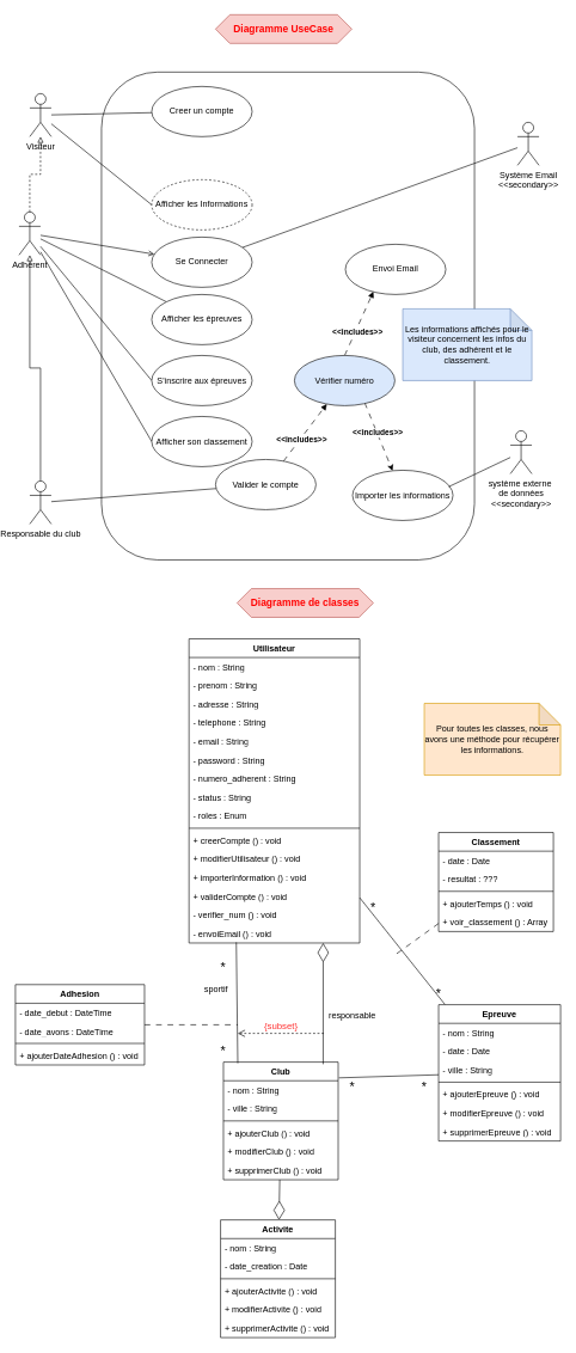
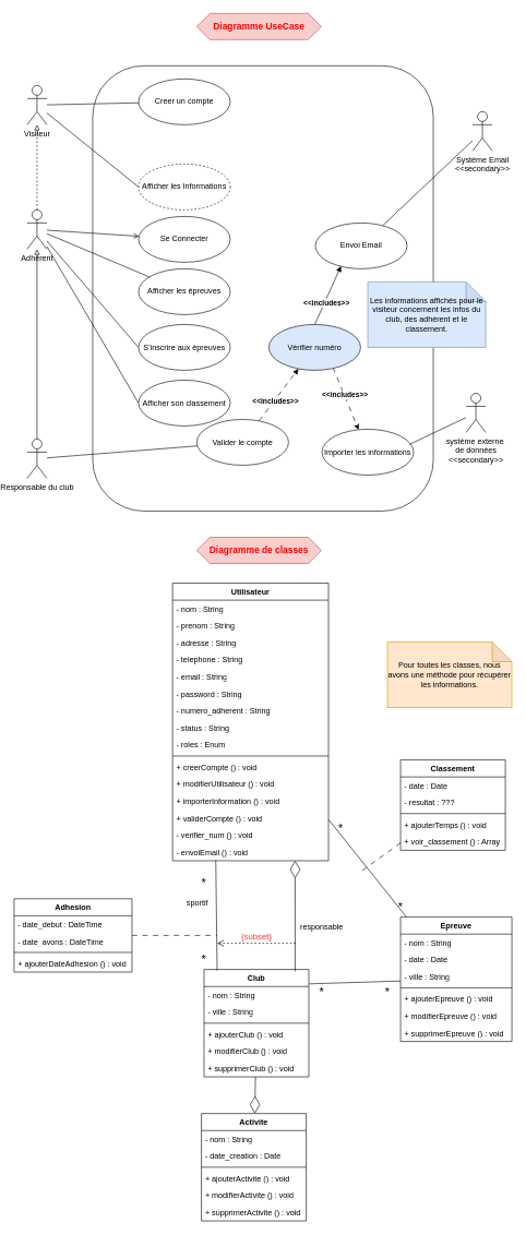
- <mxCell id="17" style="rounded=0;orthogonalLoop=1;jettySize=auto;html=1;endArrow=none;startFill=0;" parent="1" source="18" target="27" edge="1"><mxGeometry relative="1" as="geometry" /></mxCell>
+ <mxCell id="17" style="rounded=0;orthogonalLoop=1;jettySize=auto;html=1;endArrow=none;startFill=0;" parent="1" source="18" target="25" edge="1"><mxGeometry relative="1" as="geometry" /></mxCell>
- <mxCell id="13" value="Adhérent" style="shape=umlActor;verticalLabelPosition=bottom;verticalAlign=top;html=1;outlineConnect=0;" parent="1" vertex="1"><mxGeometry x="25" y="295" width="30" height="60" as="geometry" /></mxCell>
+ <mxCell id="13" value="Adhérent" style="shape=umlActor;verticalLabelPosition=bottom;verticalAlign=top;html=1;outlineConnect=0;" parent="1" vertex="1"><mxGeometry x="40" y="320" width="30" height="60" as="geometry" /></mxCell>
- <mxCell id="103" style="rounded=0;orthogonalLoop=1;jettySize=auto;html=1;endArrow=block;endFill=1;dashed=1;dashPattern=8 8;exitX=0.5;exitY=0;exitDx=0;exitDy=0;entryX=0.279;entryY=0.943;entryDx=0;entryDy=0;entryPerimeter=0;" parent="1" source="102" target="25" edge="1"><mxGeometry relative="1" as="geometry"><mxPoint x="690" y="360" as="sourcePoint" /><mxPoint x="797" y="252" as="targetPoint" /></mxGeometry></mxCell>
+ <mxCell id="103" style="rounded=0;orthogonalLoop=1;jettySize=auto;html=1;endArrow=block;endFill=1;dashed=0;dashPattern=8 8;exitX=0.5;exitY=0;exitDx=0;exitDy=0;entryX=0.279;entryY=0.943;entryDx=0;entryDy=0;entryPerimeter=0;" parent="1" source="102" target="25" edge="1"><mxGeometry relative="1" as="geometry"><mxPoint x="690" y="360" as="sourcePoint" /><mxPoint x="797" y="252" as="targetPoint" /></mxGeometry></mxCell>
- <mxCell id="4" value="&lt;font style=&quot;color: light-dark(rgb(255, 0, 0), rgb(237, 237, 237)); font-size: 14px;&quot;&gt;&lt;b style=&quot;&quot;&gt;Diagramme de classes&lt;/b&gt;&lt;/font&gt;" style="shape=hexagon;perimeter=hexagonPerimeter2;whiteSpace=wrap;html=1;fixedSize=1;fillColor=#f8cecc;strokeColor=#b85450;" parent="1" vertex="1"><mxGeometry x="329" y="820" width="190" height="40" as="geometry" /></mxCell>
+ <mxCell id="4" value="&lt;font style=&quot;color: light-dark(rgb(255, 0, 0), rgb(237, 237, 237)); font-size: 14px;&quot;&gt;&lt;b style=&quot;&quot;&gt;Diagramme de classes&lt;/b&gt;&lt;/font&gt;" style="shape=hexagon;perimeter=hexagonPerimeter2;whiteSpace=wrap;html=1;fixedSize=1;fillColor=#f8cecc;strokeColor=#b85450;" parent="1" vertex="1"><mxGeometry x="299" y="820" width="190" height="40" as="geometry" /></mxCell>
